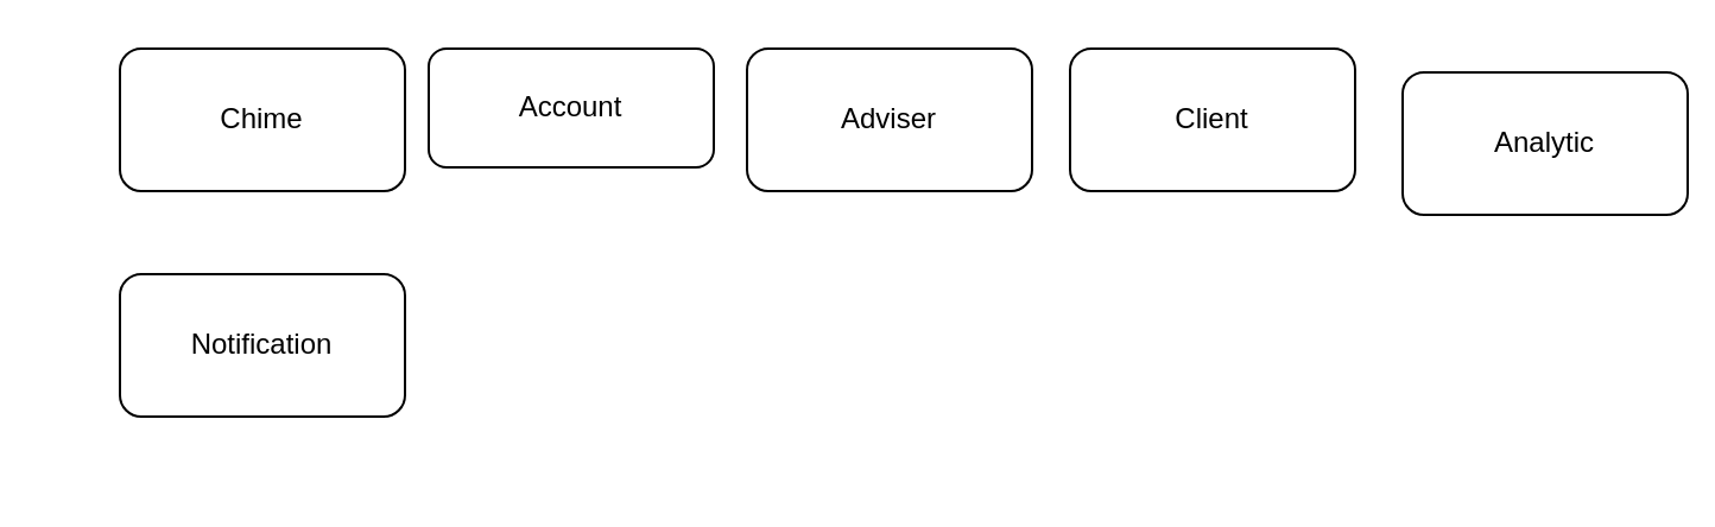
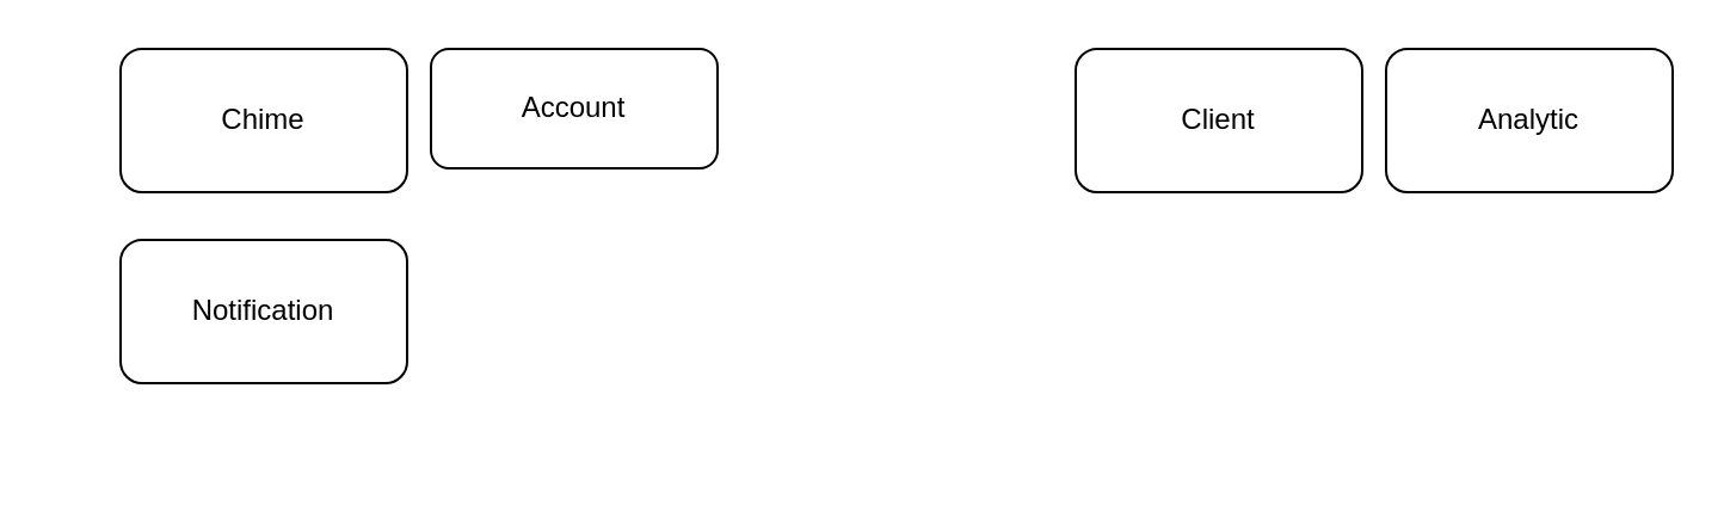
- <mxCell id="4" value="Adviser" style="rounded=1;whiteSpace=wrap;html=1;" parent="1" vertex="1"><mxGeometry x="314" y="20" width="120" height="60" as="geometry" /></mxCell>
- <mxCell id="6" value="Analytic" style="rounded=1;whiteSpace=wrap;html=1;" parent="1" vertex="1"><mxGeometry x="590" y="30" width="120" height="60" as="geometry" /></mxCell>
+ <mxCell id="6" value="Analytic" style="rounded=1;whiteSpace=wrap;html=1;" parent="1" vertex="1"><mxGeometry x="580" y="20" width="120" height="60" as="geometry" /></mxCell>
- <mxCell id="8" value="Notification" style="rounded=1;whiteSpace=wrap;html=1;" vertex="1" parent="1"><mxGeometry x="50" y="115" width="120" height="60" as="geometry" /></mxCell>
+ <mxCell id="8" value="Notification" style="rounded=1;whiteSpace=wrap;html=1;" vertex="1" parent="1"><mxGeometry x="50" y="100" width="120" height="60" as="geometry" /></mxCell>
